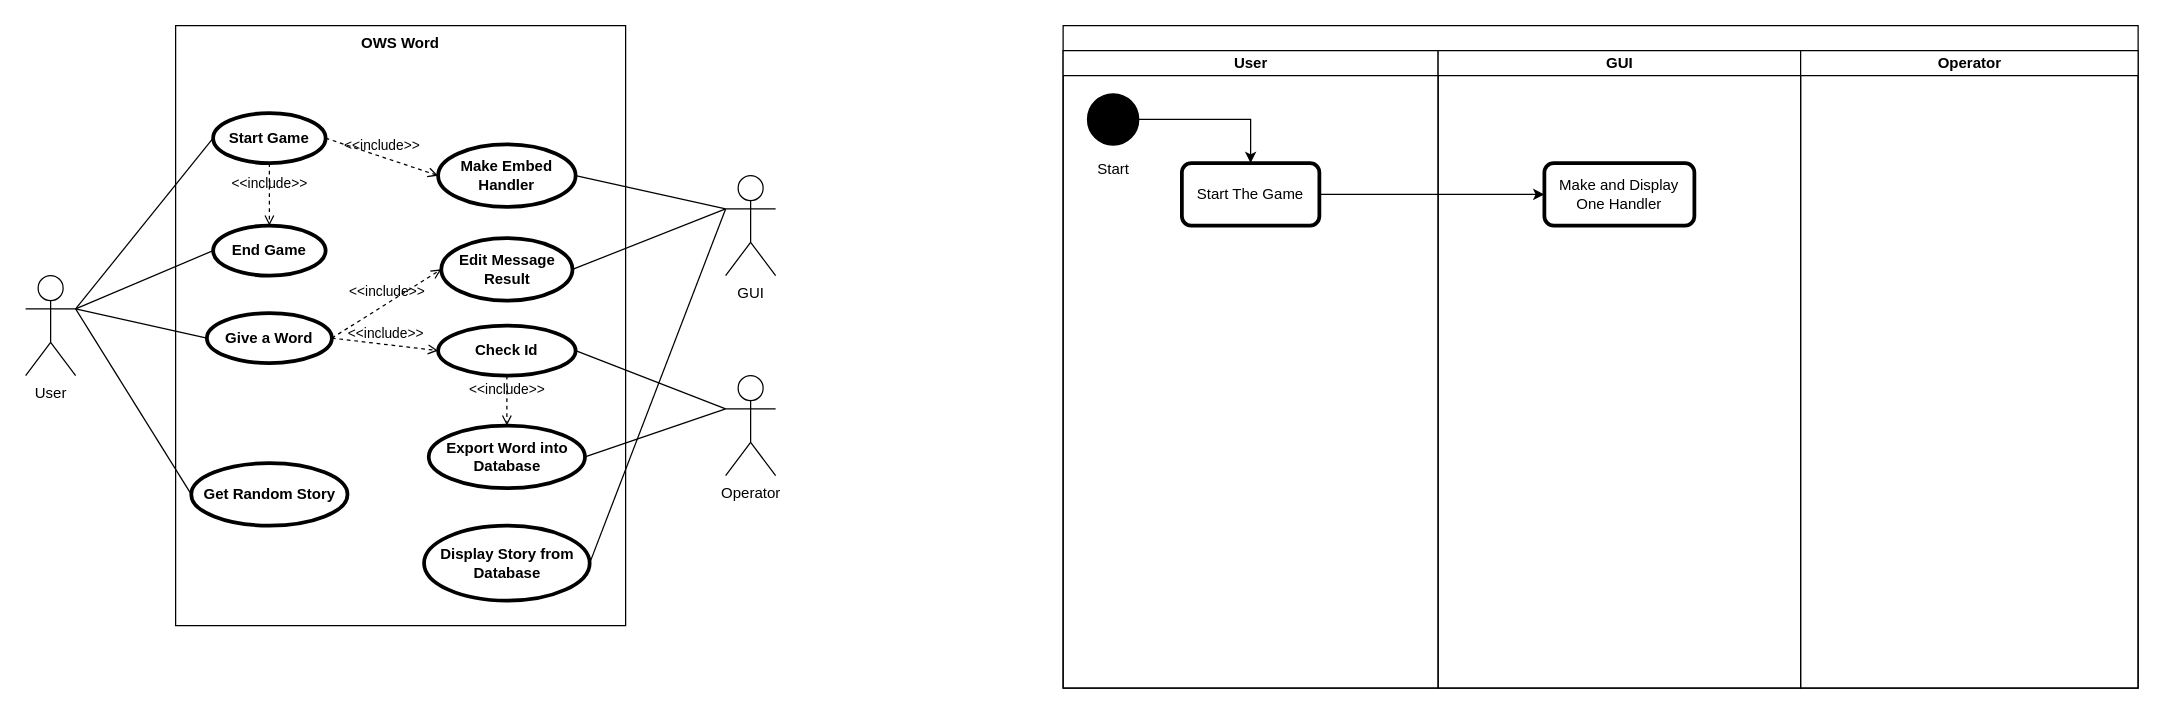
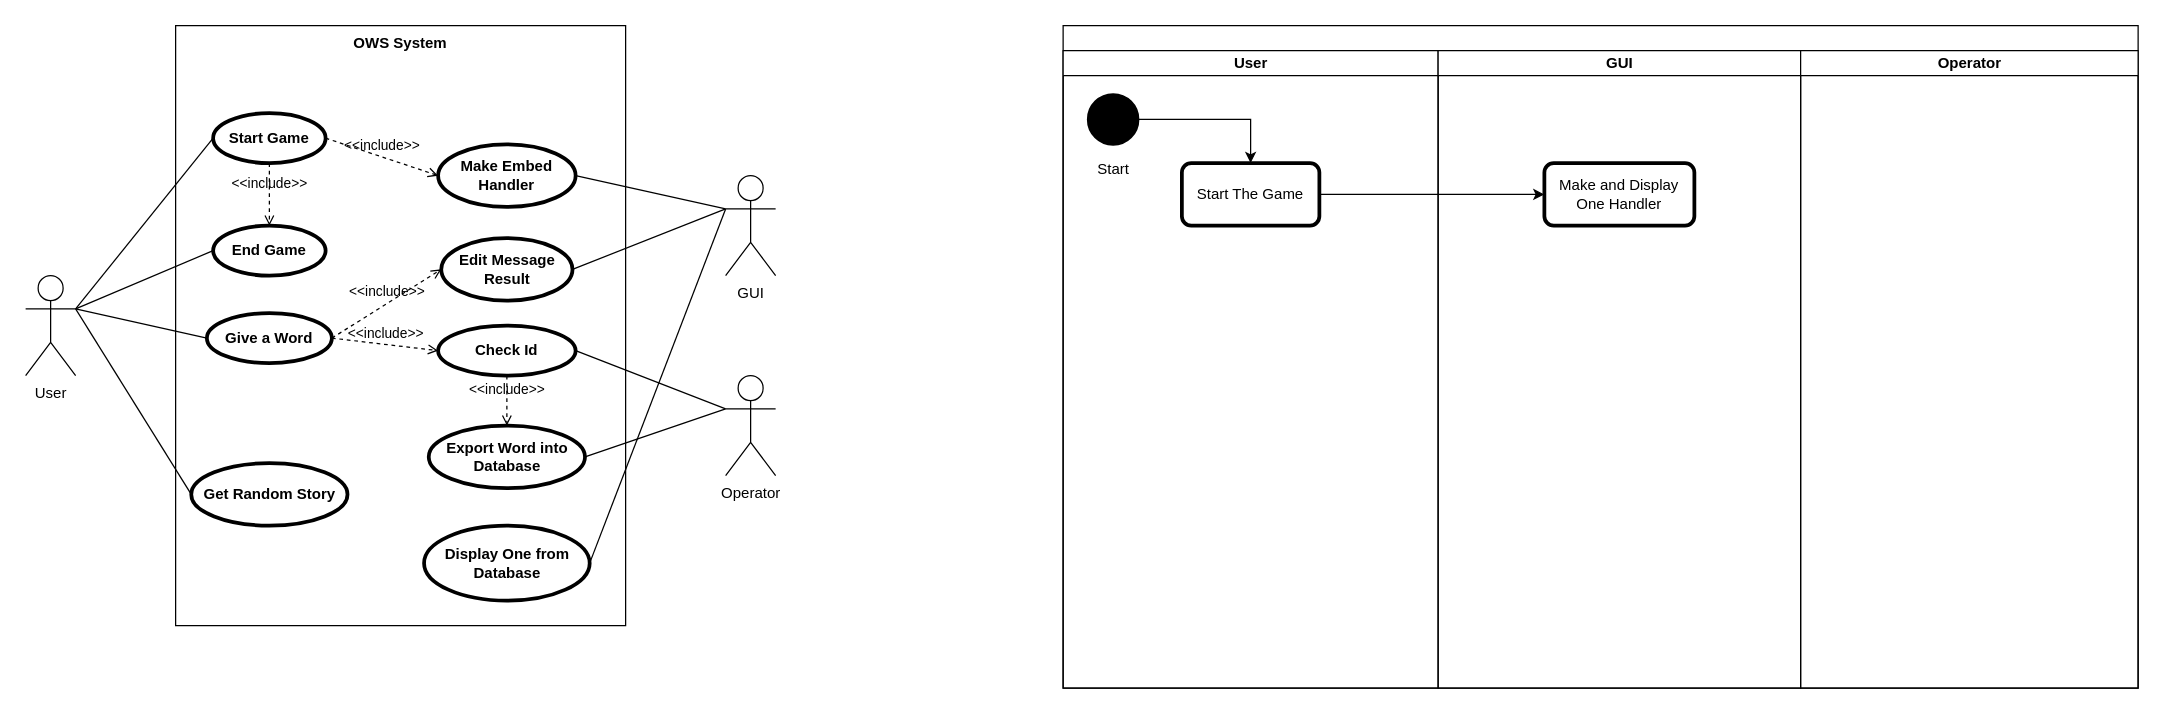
- <mxCell id="2" value="OWS Word" style="shape=rect;html=1;verticalAlign=top;fontStyle=1;whiteSpace=wrap;align=center;" parent="1" vertex="1"><mxGeometry x="140" y="20" width="360" height="480" as="geometry" /></mxCell>
+ <mxCell id="2" value="OWS System" style="shape=rect;html=1;verticalAlign=top;fontStyle=1;whiteSpace=wrap;align=center;" parent="1" vertex="1"><mxGeometry x="140" y="20" width="360" height="480" as="geometry" /></mxCell>
- <mxCell id="26" value="Display Story from Database" style="shape=ellipse;html=1;strokeWidth=3;fontStyle=1;whiteSpace=wrap;align=center;perimeter=ellipsePerimeter;" parent="1" vertex="1"><mxGeometry x="338.75" y="420" width="132.5" height="60" as="geometry" /></mxCell>
+ <mxCell id="26" value="Display One from Database" style="shape=ellipse;html=1;strokeWidth=3;fontStyle=1;whiteSpace=wrap;align=center;perimeter=ellipsePerimeter;" parent="1" vertex="1"><mxGeometry x="338.75" y="420" width="132.5" height="60" as="geometry" /></mxCell>
